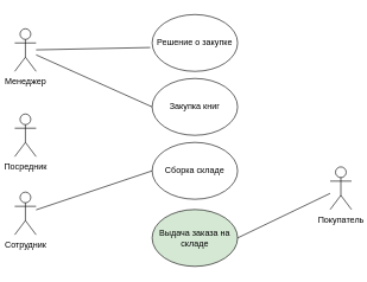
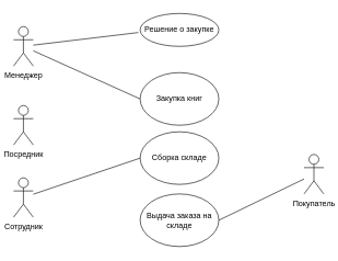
- <mxCell id="6" value="Решение о закупке" style="ellipse;whiteSpace=wrap;html=1;" vertex="1" parent="1"><mxGeometry x="213" y="20" width="120" height="80" as="geometry" /></mxCell>
+ <mxCell id="6" value="Решение о закупке" style="ellipse;whiteSpace=wrap;html=1;" vertex="1" parent="1"><mxGeometry x="213" y="20" width="120" height="50" as="geometry" /></mxCell>
- <mxCell id="9" value="Выдача заказа на складе" style="ellipse;whiteSpace=wrap;html=1;fillColor=#d5e8d4;" vertex="1" parent="1"><mxGeometry x="213" y="294.5" width="120" height="80" as="geometry" /></mxCell>
+ <mxCell id="9" value="Выдача заказа на складе" style="ellipse;whiteSpace=wrap;html=1;" vertex="1" parent="1"><mxGeometry x="213" y="294.5" width="120" height="80" as="geometry" /></mxCell>
